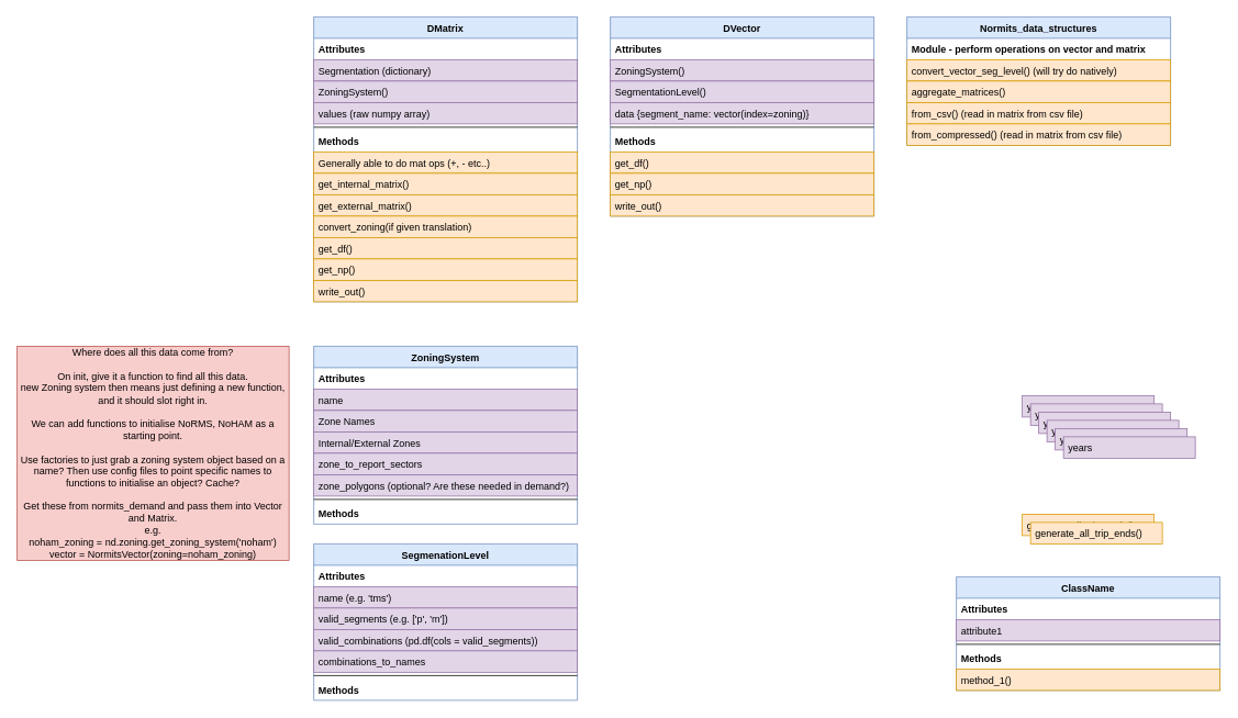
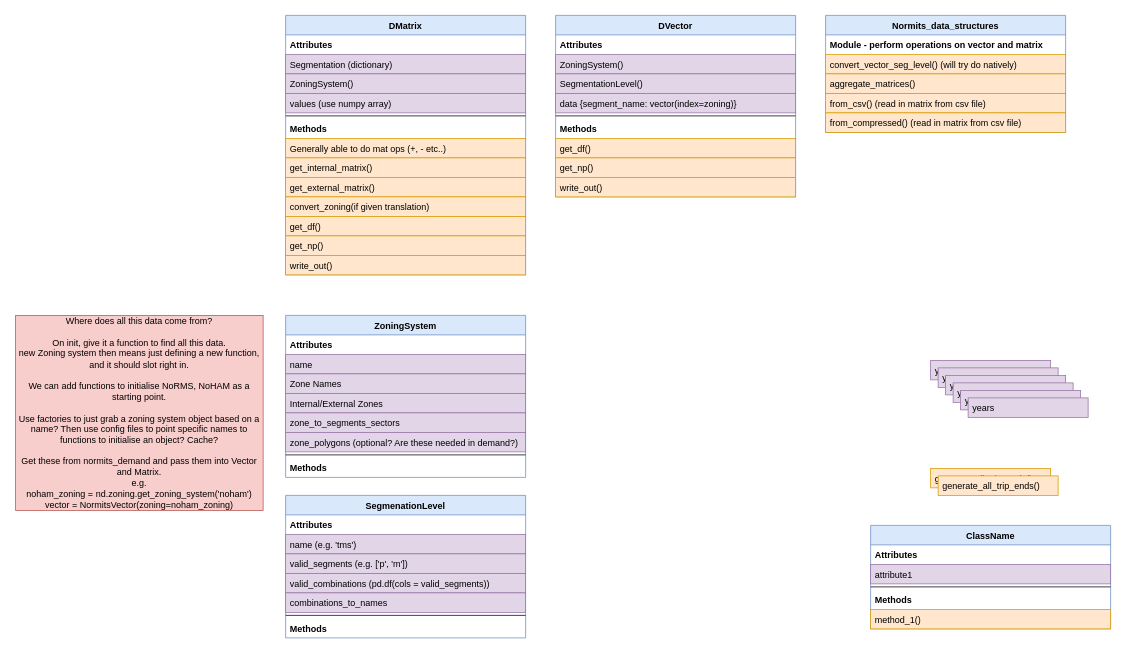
- <mxCell id="6" value="values (raw numpy array)" style="text;strokeColor=#9673a6;fillColor=#e1d5e7;align=left;verticalAlign=top;spacingLeft=4;spacingRight=4;overflow=hidden;rotatable=0;points=[[0,0.5],[1,0.5]];portConstraint=eastwest;" parent="2" vertex="1"><mxGeometry y="104" width="320" height="26" as="geometry" /></mxCell>
+ <mxCell id="6" value="values (use numpy array)" style="text;strokeColor=#9673a6;fillColor=#e1d5e7;align=left;verticalAlign=top;spacingLeft=4;spacingRight=4;overflow=hidden;rotatable=0;points=[[0,0.5],[1,0.5]];portConstraint=eastwest;" parent="2" vertex="1"><mxGeometry y="104" width="320" height="26" as="geometry" /></mxCell>
- <mxCell id="34" value="zone_to_report_sectors" style="text;strokeColor=#9673a6;fillColor=#e1d5e7;align=left;verticalAlign=top;spacingLeft=4;spacingRight=4;overflow=hidden;rotatable=0;points=[[0,0.5],[1,0.5]];portConstraint=eastwest;" parent="29" vertex="1"><mxGeometry y="130" width="320" height="26" as="geometry" /></mxCell>
+ <mxCell id="34" value="zone_to_segments_sectors" style="text;strokeColor=#9673a6;fillColor=#e1d5e7;align=left;verticalAlign=top;spacingLeft=4;spacingRight=4;overflow=hidden;rotatable=0;points=[[0,0.5],[1,0.5]];portConstraint=eastwest;" parent="29" vertex="1"><mxGeometry y="130" width="320" height="26" as="geometry" /></mxCell>
